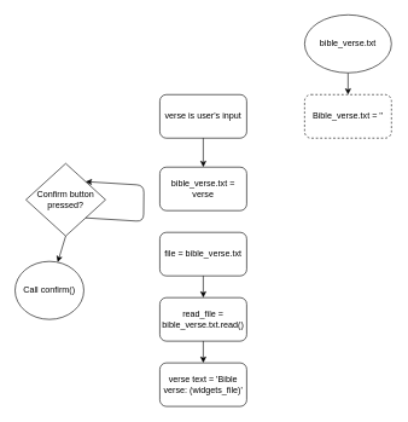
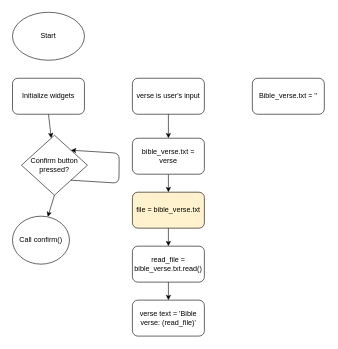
+ <mxCell id="2" value="Start" style="ellipse;whiteSpace=wrap;html=1;" parent="1" vertex="1"><mxGeometry x="20" y="20" width="120" height="80" as="geometry" /></mxCell>
- <mxCell id="12" value="bible_verse.txt" style="ellipse;whiteSpace=wrap;html=1;" parent="1" vertex="1"><mxGeometry x="420" y="20" width="120" height="80" as="geometry" /></mxCell>
- <mxCell id="11" style="edgeStyle=none;html=1;exitX=0.5;exitY=1;exitDx=0;exitDy=0;" parent="1" source="12" target="13" edge="1"><mxGeometry relative="1" as="geometry"><mxPoint x="480.471" y="130" as="targetPoint" /></mxGeometry></mxCell>
+ <mxCell id="4" value="Initialize widgets" style="rounded=1;whiteSpace=wrap;html=1;" parent="1" vertex="1"><mxGeometry x="20" y="130" width="120" height="60" as="geometry" /></mxCell>
- <mxCell id="13" value="Bible_verse.txt = ''" style="rounded=1;whiteSpace=wrap;html=1;dashed=1;" parent="1" vertex="1"><mxGeometry x="420.001" y="130" width="120" height="60" as="geometry" /></mxCell>
+ <mxCell id="13" value="Bible_verse.txt = ''" style="rounded=1;whiteSpace=wrap;html=1;" parent="1" vertex="1"><mxGeometry x="420.001" y="130" width="120" height="60" as="geometry" /></mxCell>
+ <mxCell id="3" style="edgeStyle=none;html=1;exitX=0.5;exitY=1;exitDx=0;exitDy=0;" parent="1" source="4" target="6" edge="1"><mxGeometry relative="1" as="geometry"><mxPoint x="80" y="240" as="targetPoint" /></mxGeometry></mxCell>
+ <mxCell id="18" style="edgeStyle=none;html=1;exitX=0.5;exitY=1;exitDx=0;exitDy=0;entryX=0.5;entryY=0;entryDx=0;entryDy=0;" parent="1" source="19" target="10" edge="1"><mxGeometry relative="1" as="geometry" /></mxCell>
- <mxCell id="10" value="file = bible_verse.txt" style="rounded=1;whiteSpace=wrap;html=1;" parent="1" vertex="1"><mxGeometry x="220.001" y="320" width="120" height="60" as="geometry" /></mxCell>
+ <mxCell id="10" value="file = bible_verse.txt" style="rounded=1;whiteSpace=wrap;html=1;fillColor=#fff2cc;" parent="1" vertex="1"><mxGeometry x="220.001" y="320" width="120" height="60" as="geometry" /></mxCell>
- <mxCell id="17" value="&lt;span style=&quot;color: rgb(0, 0, 0);&quot;&gt;verse text = 'Bible verse: (widgets_file)'&lt;/span&gt;" style="rounded=1;whiteSpace=wrap;html=1;" parent="1" vertex="1"><mxGeometry x="220.001" y="500" width="120" height="60" as="geometry" /></mxCell>
+ <mxCell id="17" value="&lt;span style=&quot;color: rgb(0, 0, 0);&quot;&gt;verse text = 'Bible verse: (read_file)'&lt;/span&gt;" style="rounded=1;whiteSpace=wrap;html=1;" parent="1" vertex="1"><mxGeometry x="220.001" y="500" width="120" height="60" as="geometry" /></mxCell>
